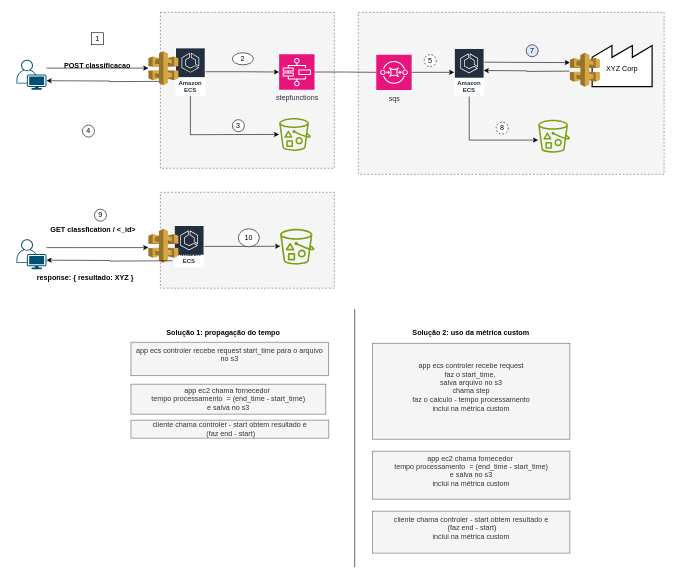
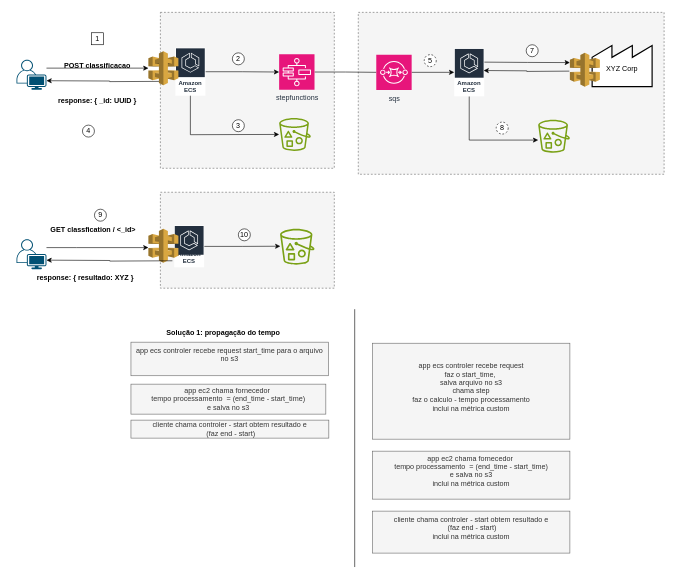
- <mxCell id="40" value="7" style="ellipse;whiteSpace=wrap;html=1;aspect=fixed;fillColor=#dae8fc;" vertex="1" parent="1"><mxGeometry x="877" y="74" width="20" height="20" as="geometry" /></mxCell>
+ <mxCell id="40" value="7" style="ellipse;whiteSpace=wrap;html=1;aspect=fixed;" vertex="1" parent="1"><mxGeometry x="877" y="74" width="20" height="20" as="geometry" /></mxCell>
- <mxCell id="36" value="2" style="ellipse;whiteSpace=wrap;html=1;aspect=fixed;" vertex="1" parent="1"><mxGeometry x="387" y="87.5" width="35" height="20" as="geometry" /></mxCell>
+ <mxCell id="36" value="2" style="ellipse;whiteSpace=wrap;html=1;aspect=fixed;" vertex="1" parent="1"><mxGeometry x="387" y="87.5" width="20" height="20" as="geometry" /></mxCell>
+ <mxCell id="31" value="response: { _id: UUID }" style="text;html=1;align=center;verticalAlign=middle;whiteSpace=wrap;rounded=0;fontStyle=1" vertex="1" parent="1"><mxGeometry x="57" y="153" width="210" height="30" as="geometry" /></mxCell>
- <mxCell id="43" value="10" style="ellipse;whiteSpace=wrap;html=1;aspect=fixed;" vertex="1" parent="1"><mxGeometry x="397" y="381" width="35" height="30" as="geometry" /></mxCell>
+ <mxCell id="43" value="10" style="ellipse;whiteSpace=wrap;html=1;aspect=fixed;" vertex="1" parent="1"><mxGeometry x="397" y="381" width="20" height="20" as="geometry" /></mxCell>
- <mxCell id="49" value="Solução 2: uso da métrica custom" style="text;html=1;align=center;verticalAlign=middle;whiteSpace=wrap;rounded=0;fontStyle=1" vertex="1" parent="1"><mxGeometry x="619.88" y="540" width="330" height="30" as="geometry" /></mxCell>
